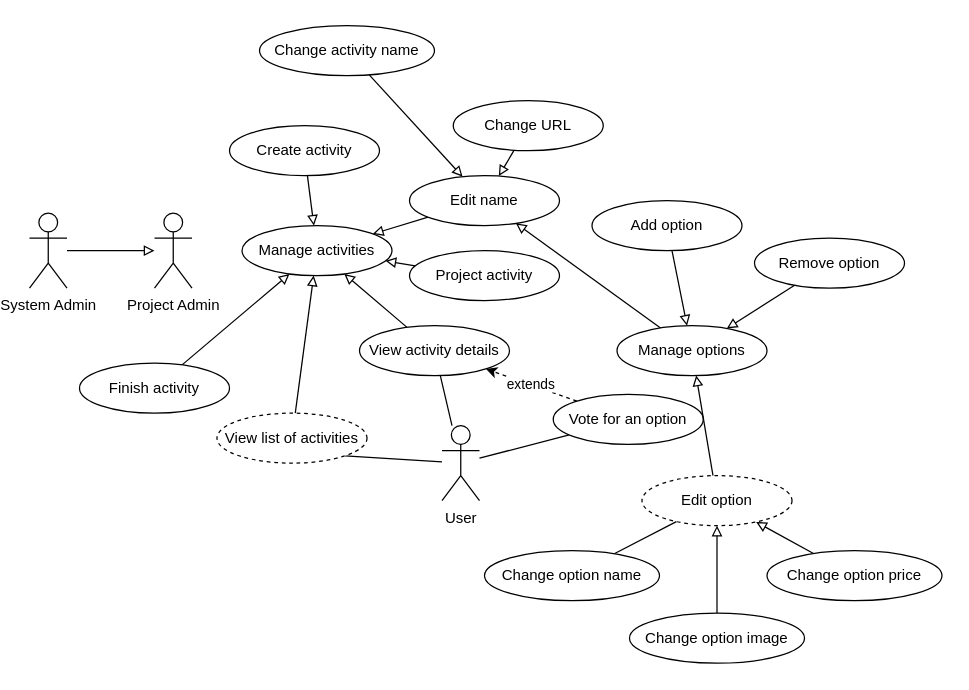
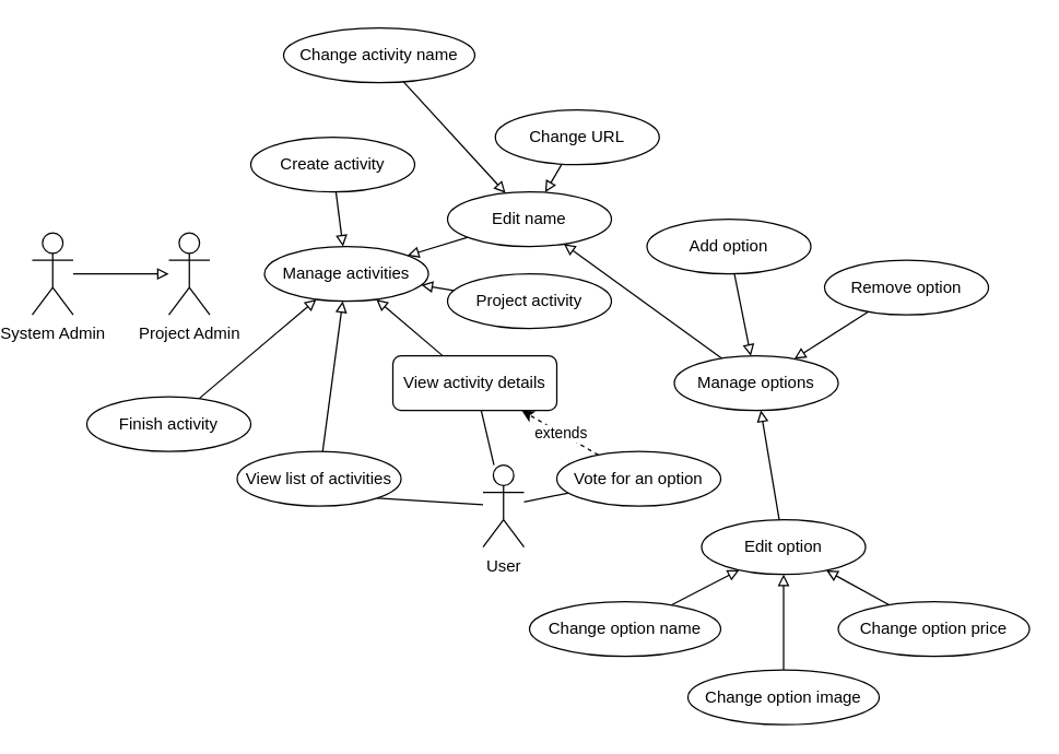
- <mxCell id="19" value="View activity details" style="ellipse;whiteSpace=wrap;html=1;" parent="1" vertex="1"><mxGeometry x="284" y="260" width="120" height="40" as="geometry" /></mxCell>
+ <mxCell id="19" value="View activity details" style="whiteSpace=wrap;html=1;rounded=1;" parent="1" vertex="1"><mxGeometry x="284" y="260" width="120" height="40" as="geometry" /></mxCell>
- <mxCell id="27" value="Vote for an option" style="ellipse;whiteSpace=wrap;html=1;" parent="1" vertex="1"><mxGeometry x="439" y="315" width="120" height="40" as="geometry" /></mxCell>
+ <mxCell id="27" value="Vote for an option" style="ellipse;whiteSpace=wrap;html=1;" parent="1" vertex="1"><mxGeometry x="404" y="330" width="120" height="40" as="geometry" /></mxCell>
- <mxCell id="17" value="View list of activities" style="ellipse;whiteSpace=wrap;html=1;dashed=1;" parent="1" vertex="1"><mxGeometry x="170" y="330" width="120" height="40" as="geometry" /></mxCell>
+ <mxCell id="17" value="View list of activities" style="ellipse;whiteSpace=wrap;html=1;" parent="1" vertex="1"><mxGeometry x="170" y="330" width="120" height="40" as="geometry" /></mxCell>
- <mxCell id="35" value="Edit option" style="ellipse;whiteSpace=wrap;html=1;dashed=1;" parent="1" vertex="1"><mxGeometry x="510" y="380" width="120" height="40" as="geometry" /></mxCell>
+ <mxCell id="35" value="Edit option" style="ellipse;whiteSpace=wrap;html=1;" parent="1" vertex="1"><mxGeometry x="510" y="380" width="120" height="40" as="geometry" /></mxCell>
- <mxCell id="36" style="edgeStyle=none;rounded=0;orthogonalLoop=1;jettySize=auto;html=1;endArrow=none;endFill=0;" parent="1" source="37" target="35" edge="1"><mxGeometry relative="1" as="geometry" /></mxCell>
+ <mxCell id="36" style="edgeStyle=none;rounded=0;orthogonalLoop=1;jettySize=auto;html=1;endArrow=block;endFill=0;" parent="1" source="37" target="35" edge="1"><mxGeometry relative="1" as="geometry" /></mxCell>
